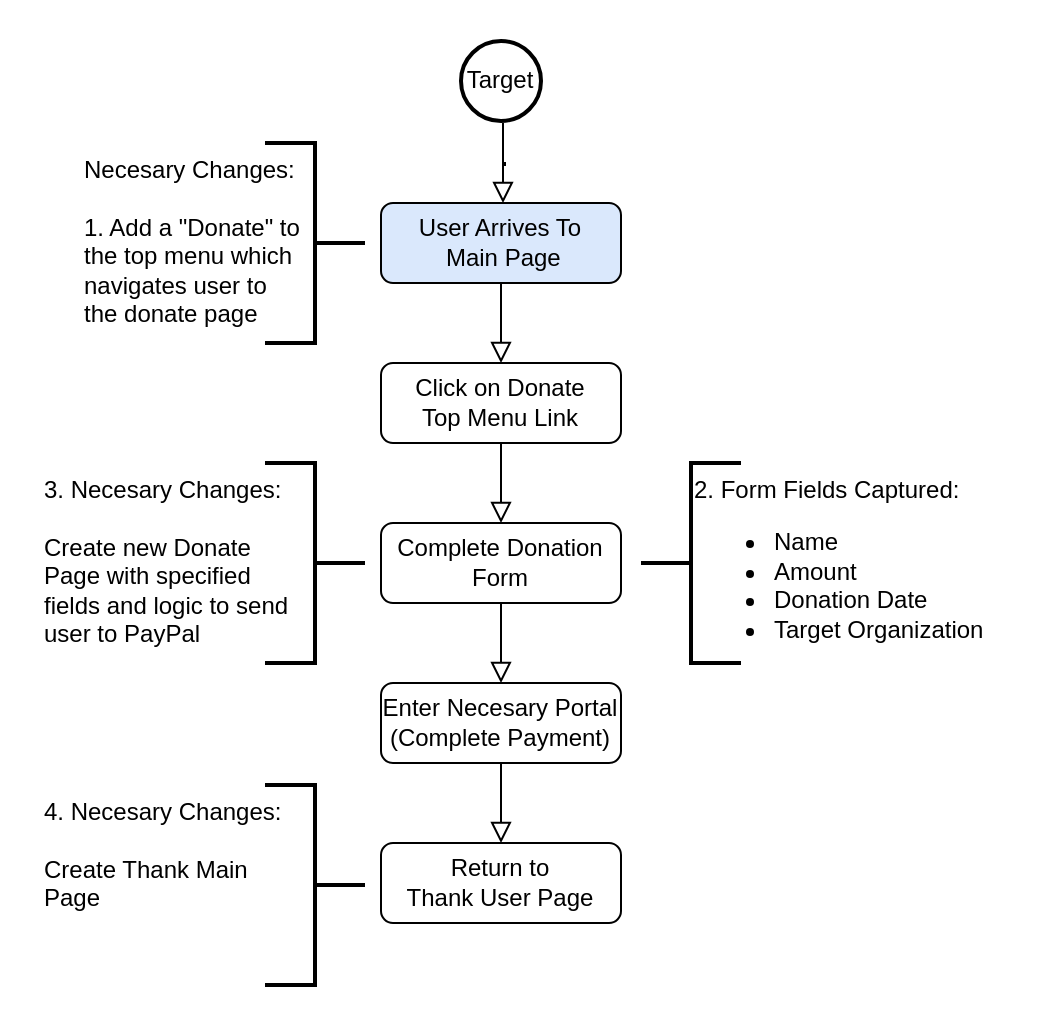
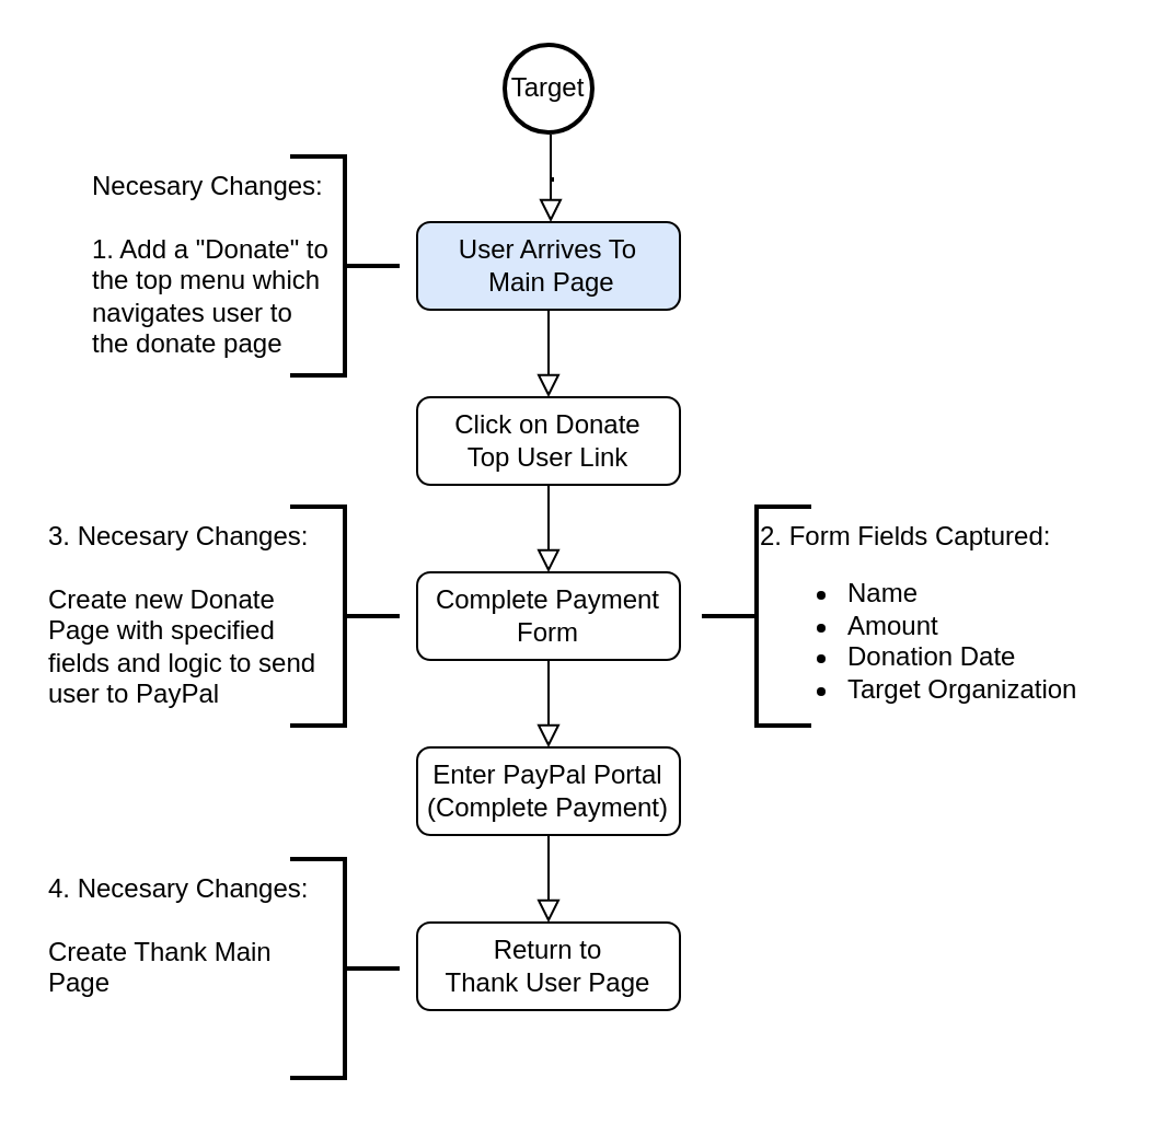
- <mxCell id="5" value="Click on Donate&lt;br&gt;Top Menu Link" style="rounded=1;whiteSpace=wrap;html=1;fontSize=12;glass=0;strokeWidth=1;shadow=0;" parent="1" vertex="1"><mxGeometry x="190" y="181" width="120" height="40" as="geometry" /></mxCell>
+ <mxCell id="5" value="Click on Donate&lt;br&gt;Top User Link" style="rounded=1;whiteSpace=wrap;html=1;fontSize=12;glass=0;strokeWidth=1;shadow=0;" parent="1" vertex="1"><mxGeometry x="190" y="181" width="120" height="40" as="geometry" /></mxCell>
- <mxCell id="7" value="Complete Donation Form" style="rounded=1;whiteSpace=wrap;html=1;fontSize=12;glass=0;strokeWidth=1;shadow=0;" parent="1" vertex="1"><mxGeometry x="190" y="261" width="120" height="40" as="geometry" /></mxCell>
+ <mxCell id="7" value="Complete Payment Form" style="rounded=1;whiteSpace=wrap;html=1;fontSize=12;glass=0;strokeWidth=1;shadow=0;" parent="1" vertex="1"><mxGeometry x="190" y="261" width="120" height="40" as="geometry" /></mxCell>
- <mxCell id="11" value="Enter Necesary Portal&lt;br&gt;(Complete Payment)" style="rounded=1;whiteSpace=wrap;html=1;fontSize=12;glass=0;strokeWidth=1;shadow=0;" parent="1" vertex="1"><mxGeometry x="190" y="341" width="120" height="40" as="geometry" /></mxCell>
+ <mxCell id="11" value="Enter PayPal Portal&lt;br&gt;(Complete Payment)" style="rounded=1;whiteSpace=wrap;html=1;fontSize=12;glass=0;strokeWidth=1;shadow=0;" parent="1" vertex="1"><mxGeometry x="190" y="341" width="120" height="40" as="geometry" /></mxCell>
